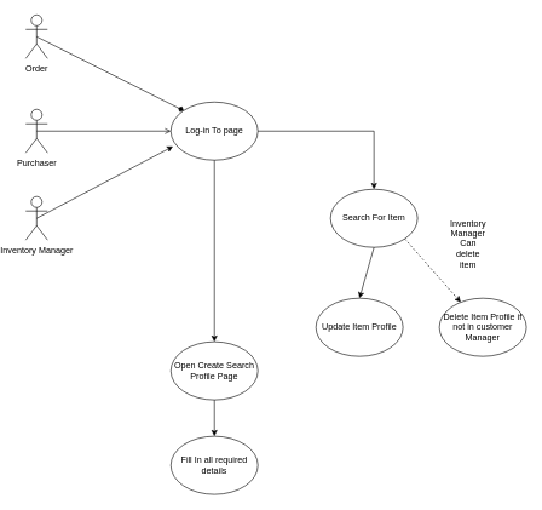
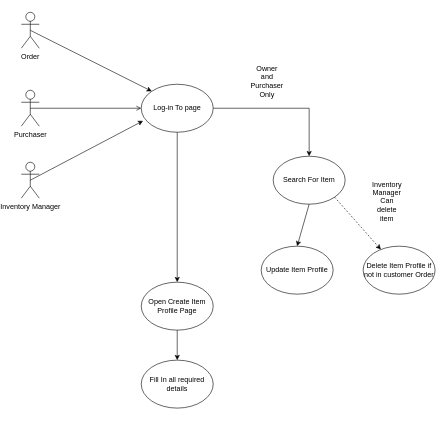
+ <mxCell id="14" value="Owner and Purchaser Only" style="text;html=1;strokeColor=none;fillColor=none;align=center;verticalAlign=middle;whiteSpace=wrap;rounded=0;" vertex="1" parent="1"><mxGeometry x="400" y="120" width="60" height="30" as="geometry" /></mxCell>
- <mxCell id="6" value="" style="endArrow=diamond;html=1;rounded=0;exitX=0.5;exitY=0.5;exitDx=0;exitDy=0;exitPerimeter=0;entryX=0;entryY=0;entryDx=0;entryDy=0;" edge="1" parent="1" source="4" target="5"><mxGeometry width="50" height="50" relative="1" as="geometry"><mxPoint x="380" y="280" as="sourcePoint" /><mxPoint x="430" y="230" as="targetPoint" /></mxGeometry></mxCell>
+ <mxCell id="6" value="" style="endArrow=classic;html=1;rounded=0;exitX=0.5;exitY=0.5;exitDx=0;exitDy=0;exitPerimeter=0;entryX=0;entryY=0;entryDx=0;entryDy=0;" edge="1" parent="1" source="4" target="5"><mxGeometry width="50" height="50" relative="1" as="geometry"><mxPoint x="380" y="280" as="sourcePoint" /><mxPoint x="430" y="230" as="targetPoint" /></mxGeometry></mxCell>
- <mxCell id="12" value="Delete Item Profile if not in customer Manager" style="ellipse;whiteSpace=wrap;html=1;" vertex="1" parent="1"><mxGeometry x="590" y="410" width="120" height="80" as="geometry" /></mxCell>
+ <mxCell id="12" value="Delete Item Profile if not in customer Order" style="ellipse;whiteSpace=wrap;html=1;" vertex="1" parent="1"><mxGeometry x="590" y="410" width="120" height="80" as="geometry" /></mxCell>
- <mxCell id="18" value="Open Create Search Profile Page" style="ellipse;whiteSpace=wrap;html=1;" vertex="1" parent="1"><mxGeometry x="220" y="470" width="120" height="80" as="geometry" /></mxCell>
+ <mxCell id="18" value="Open Create Item Profile Page" style="ellipse;whiteSpace=wrap;html=1;" vertex="1" parent="1"><mxGeometry x="220" y="470" width="120" height="80" as="geometry" /></mxCell>
